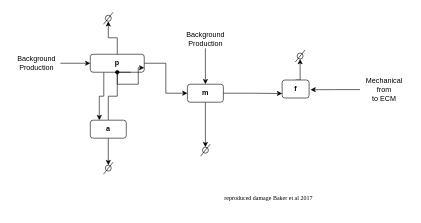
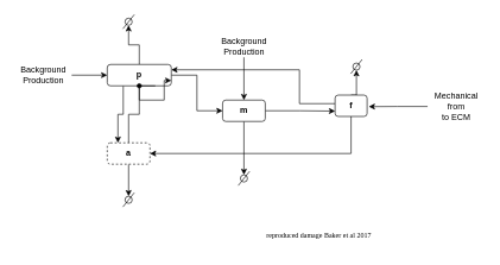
+ <mxCell id="9" style="edgeStyle=orthogonalEdgeStyle;rounded=0;orthogonalLoop=1;jettySize=auto;html=1;entryX=1;entryY=0.25;entryDx=0;entryDy=0;" parent="1" source="12" target="5" edge="1"><mxGeometry relative="1" as="geometry"><Array as="points"><mxPoint x="420" y="145" /><mxPoint x="420" y="98" /></Array></mxGeometry></mxCell>
+ <mxCell id="10" style="edgeStyle=orthogonalEdgeStyle;rounded=0;orthogonalLoop=1;jettySize=auto;html=1;exitX=0.5;exitY=1;exitDx=0;exitDy=0;entryX=1;entryY=0.5;entryDx=0;entryDy=0;endArrow=classic;endFill=1;" parent="1" source="12" target="8" edge="1"><mxGeometry relative="1" as="geometry" /></mxCell>
- <mxCell id="8" value="&lt;b&gt;a&lt;/b&gt;" style="rounded=1;whiteSpace=wrap;html=1;" parent="1" vertex="1"><mxGeometry x="150" y="200" width="60" height="30" as="geometry" /></mxCell>
+ <mxCell id="8" value="&lt;b&gt;a&lt;/b&gt;" style="rounded=1;whiteSpace=wrap;html=1;dashed=1;" parent="1" vertex="1"><mxGeometry x="150" y="200" width="60" height="30" as="geometry" /></mxCell>
